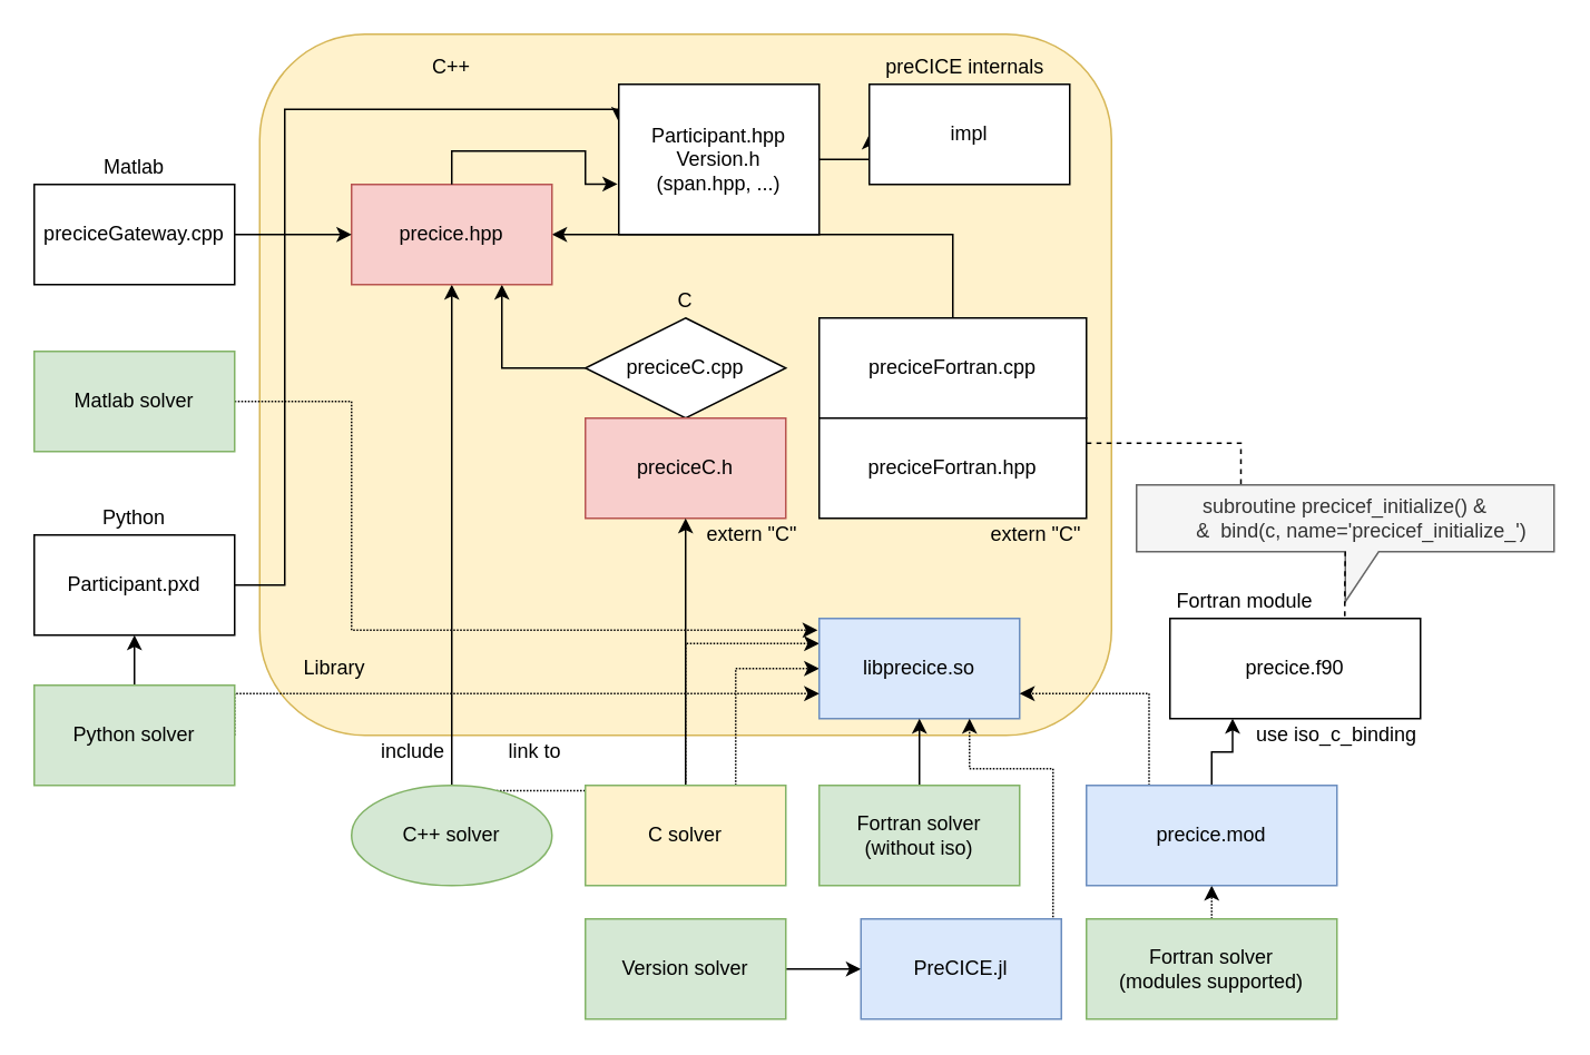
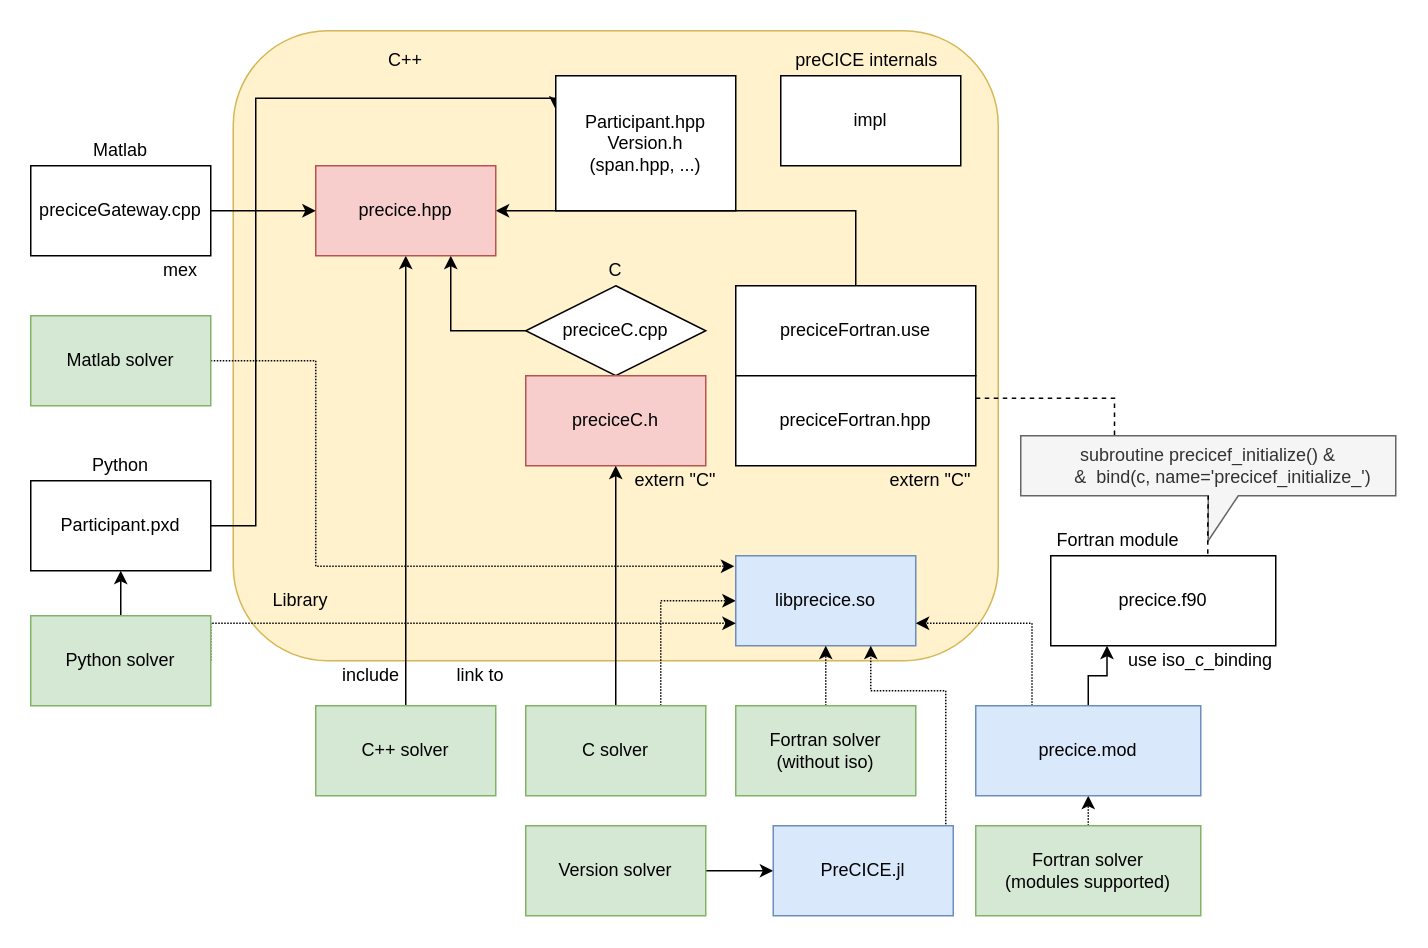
- <mxCell id="57" style="edgeStyle=orthogonalEdgeStyle;rounded=0;orthogonalLoop=1;jettySize=auto;html=1;exitX=0.5;exitY=0;exitDx=0;exitDy=0;entryX=-0.006;entryY=0.664;entryDx=0;entryDy=0;entryPerimeter=0;" edge="1" parent="1" source="27" target="56"><mxGeometry relative="1" as="geometry" /></mxCell>
- <mxCell id="3" style="edgeStyle=orthogonalEdgeStyle;rounded=0;orthogonalLoop=1;jettySize=auto;html=1;entryX=0;entryY=0.5;entryDx=0;entryDy=0;exitX=1;exitY=0.5;exitDx=0;exitDy=0;" parent="1" source="56" target="6" edge="1"><mxGeometry relative="1" as="geometry"><Array as="points" /><mxPoint x="300" y="80" as="sourcePoint" /></mxGeometry></mxCell>
+ <mxCell id="51" value="mex" style="text;html=1;strokeColor=none;fillColor=none;align=center;verticalAlign=middle;whiteSpace=wrap;rounded=0;" parent="1" vertex="1"><mxGeometry y="170" width="40" height="20" as="geometry" x="100" /></mxCell>
- <mxCell id="17" value="preciceFortran.cpp" style="rounded=0;whiteSpace=wrap;html=1;" parent="1" vertex="1"><mxGeometry x="490" y="190" width="160" height="60" as="geometry" /></mxCell>
+ <mxCell id="17" value="preciceFortran.use" style="rounded=0;whiteSpace=wrap;html=1;" parent="1" vertex="1"><mxGeometry x="490" y="190" width="160" height="60" as="geometry" /></mxCell>
- <mxCell id="9" style="edgeStyle=orthogonalEdgeStyle;rounded=0;orthogonalLoop=1;jettySize=auto;html=1;exitX=0.75;exitY=0;exitDx=0;exitDy=0;entryX=0;entryY=0.25;entryDx=0;entryDy=0;dashed=1;dashPattern=1 1;" parent="1" source="11" target="21" edge="1"><mxGeometry relative="1" as="geometry" /></mxCell>
- <mxCell id="22" style="edgeStyle=orthogonalEdgeStyle;rounded=0;orthogonalLoop=1;jettySize=auto;html=1;exitX=0.5;exitY=0;exitDx=0;exitDy=0;entryX=0.5;entryY=1;entryDx=0;entryDy=0;dashed=0;dashPattern=1 1;" parent="1" source="23" target="21" edge="1"><mxGeometry relative="1" as="geometry" /></mxCell>
+ <mxCell id="22" style="edgeStyle=orthogonalEdgeStyle;rounded=0;orthogonalLoop=1;jettySize=auto;html=1;exitX=0.5;exitY=0;exitDx=0;exitDy=0;entryX=0.5;entryY=1;entryDx=0;entryDy=0;dashed=1;dashPattern=1 1;" parent="1" source="23" target="21" edge="1"><mxGeometry relative="1" as="geometry" /></mxCell>
- <mxCell id="11" value="C++ solver" style="ellipse;whiteSpace=wrap;html=1;fillColor=#d5e8d4;strokeColor=#82b366;" parent="1" vertex="1"><mxGeometry x="210" y="470" width="120" height="60" as="geometry" /></mxCell>
+ <mxCell id="11" value="C++ solver" style="rounded=0;whiteSpace=wrap;html=1;fillColor=#d5e8d4;strokeColor=#82b366;" parent="1" vertex="1"><mxGeometry x="210" y="470" width="120" height="60" as="geometry" /></mxCell>
- <mxCell id="15" value="C solver" style="rounded=0;whiteSpace=wrap;html=1;fillColor=#fff2cc;strokeColor=#82b366;" parent="1" vertex="1"><mxGeometry x="350" y="470" width="120" height="60" as="geometry" /></mxCell>
+ <mxCell id="15" value="C solver" style="rounded=0;whiteSpace=wrap;html=1;fillColor=#d5e8d4;strokeColor=#82b366;" parent="1" vertex="1"><mxGeometry x="350" y="470" width="120" height="60" as="geometry" /></mxCell>
